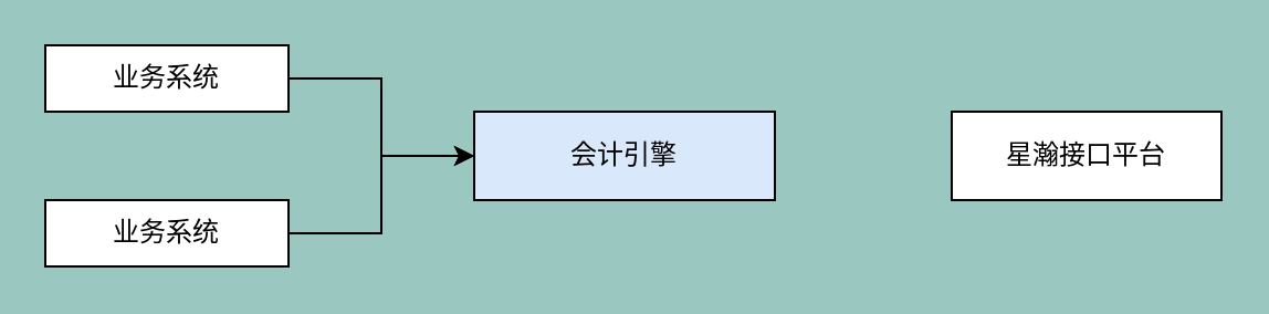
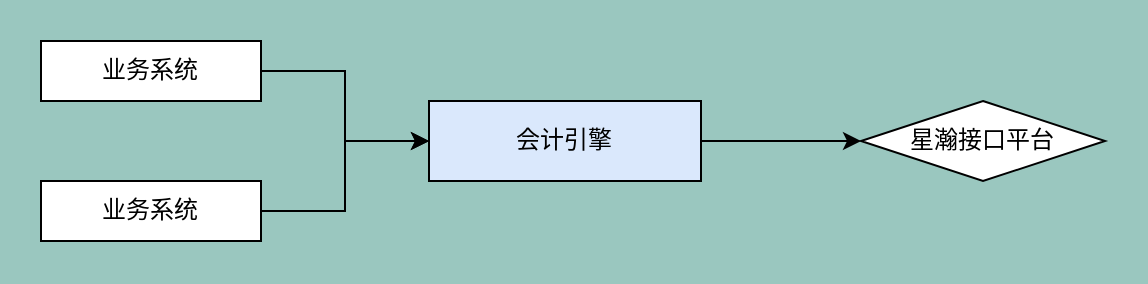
+ <mxCell id="6" value="" style="edgeStyle=orthogonalEdgeStyle;rounded=0;orthogonalLoop=1;jettySize=auto;html=1;" edge="1" parent="1" source="7" target="8"><mxGeometry relative="1" as="geometry" /></mxCell>
- <mxCell id="8" value="星瀚接口平台" style="whiteSpace=wrap;html=1;rounded=0;" vertex="1" parent="1"><mxGeometry x="430" y="50" width="122" height="40" as="geometry" /></mxCell>
+ <mxCell id="8" value="星瀚接口平台" style="rhombus;whiteSpace=wrap;html=1;" vertex="1" parent="1"><mxGeometry x="430" y="50" width="122" height="40" as="geometry" /></mxCell>
